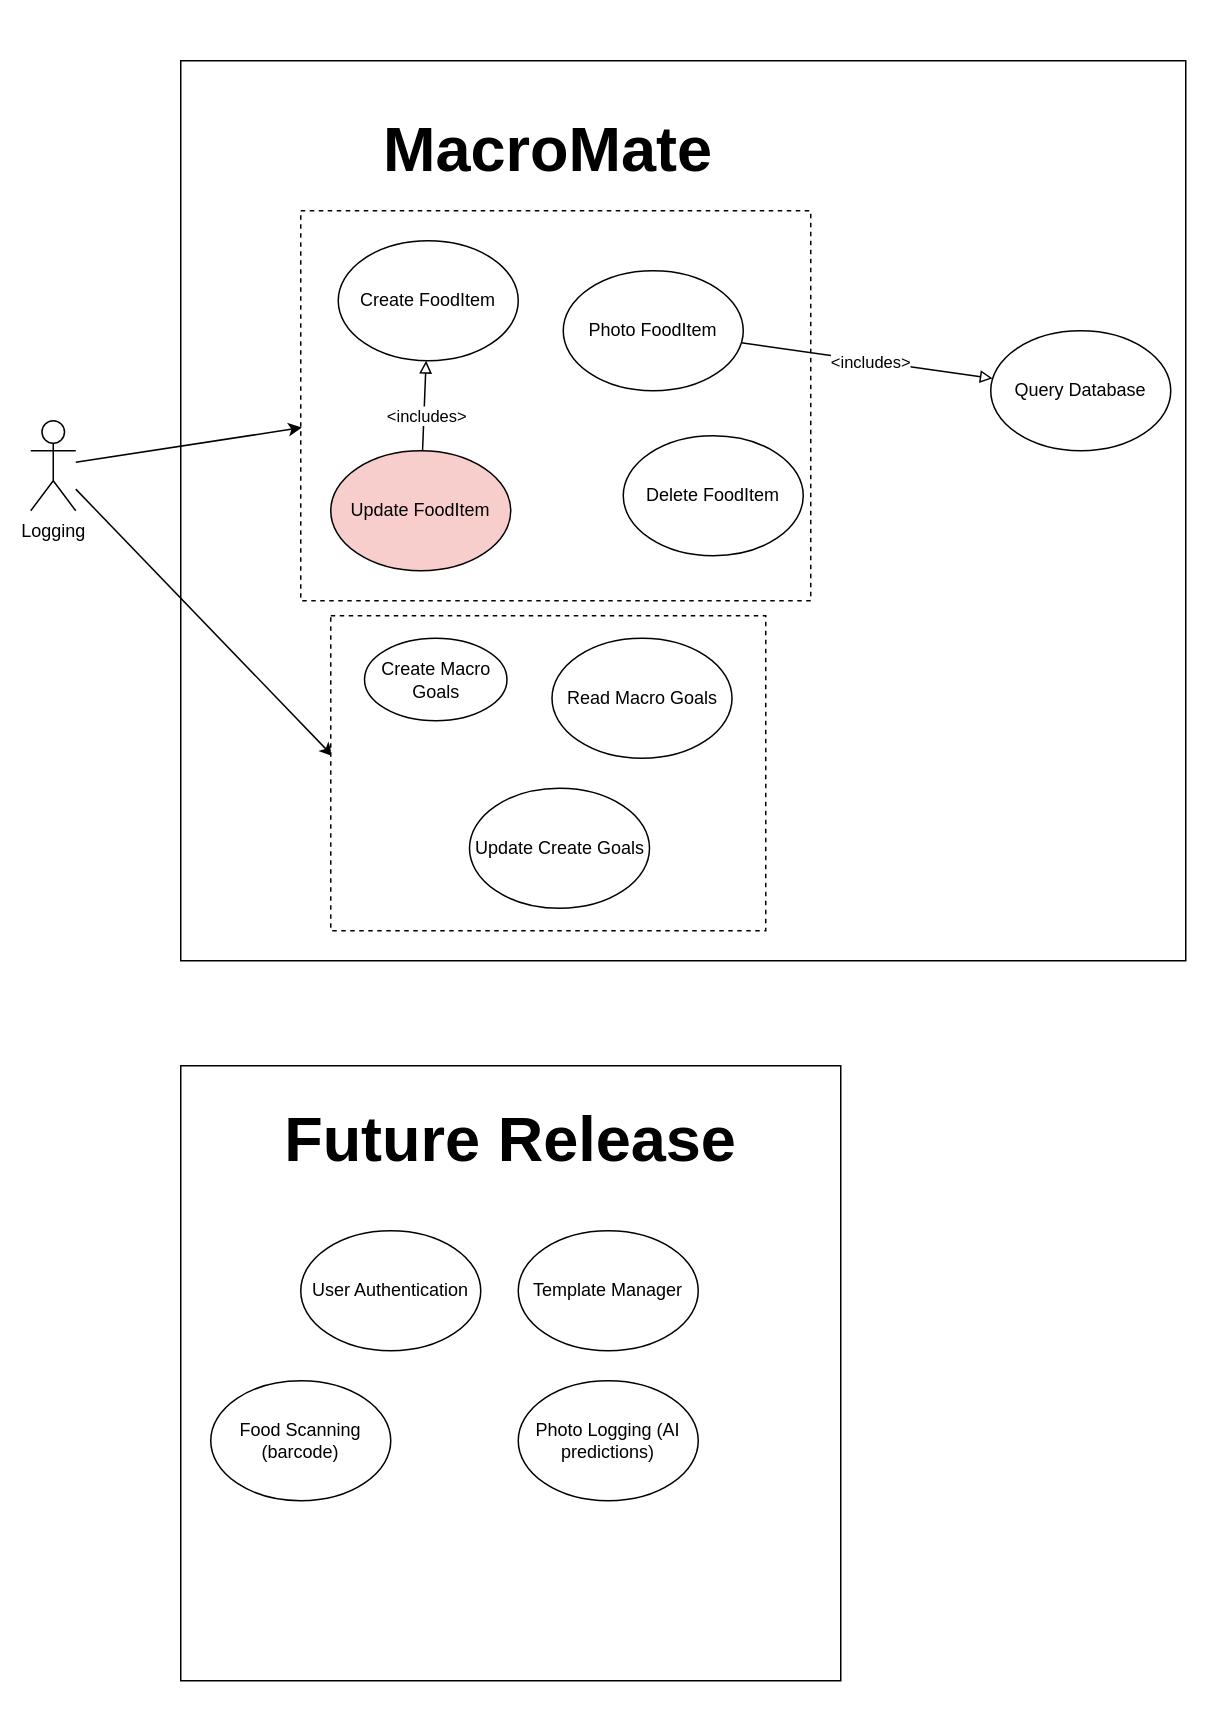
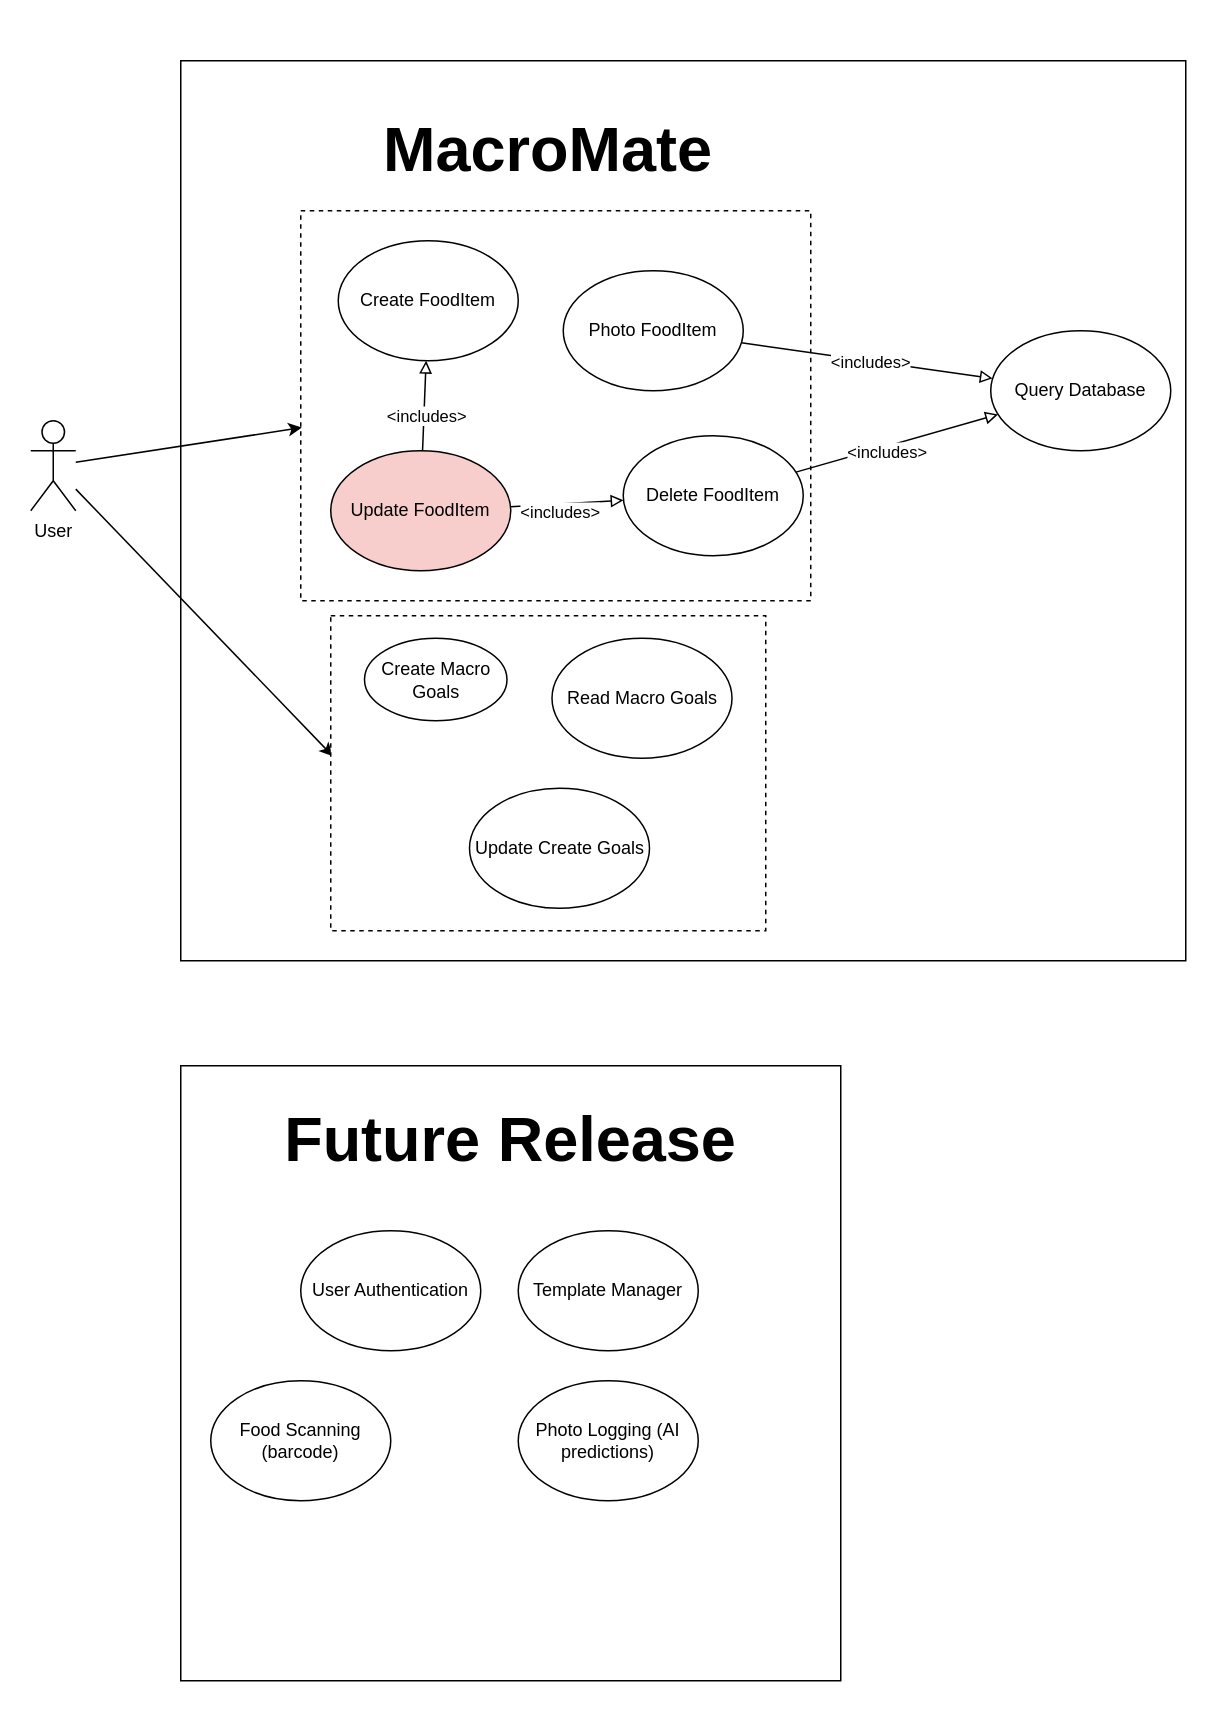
+ <mxCell id="26" style="rounded=0;orthogonalLoop=1;jettySize=auto;html=1;endArrow=block;endFill=0;" edge="1" parent="1" source="8" target="30"><mxGeometry relative="1" as="geometry" /></mxCell>
+ <mxCell id="27" value="&amp;lt;includes&amp;gt;" style="edgeLabel;html=1;align=center;verticalAlign=middle;resizable=0;points=[];" vertex="1" connectable="0" parent="26"><mxGeometry x="-0.07" y="1" relative="1" as="geometry"><mxPoint x="-2" y="5" as="offset" /></mxGeometry></mxCell>
+ <mxCell id="12" style="rounded=0;orthogonalLoop=1;jettySize=auto;html=1;endArrow=block;endFill=0;" edge="1" parent="1" source="14" target="8"><mxGeometry relative="1" as="geometry" /></mxCell>
+ <mxCell id="13" value="&amp;lt;includes&amp;gt;" style="edgeLabel;html=1;align=center;verticalAlign=middle;resizable=0;points=[];" vertex="1" connectable="0" parent="12"><mxGeometry x="-0.482" y="1" relative="1" as="geometry"><mxPoint x="13" y="5" as="offset" /></mxGeometry></mxCell>
- <mxCell id="4" value="Logging" style="shape=umlActor;verticalLabelPosition=bottom;verticalAlign=top;html=1;outlineConnect=0;" vertex="1" parent="1"><mxGeometry x="20" y="280" width="30" height="60" as="geometry" /></mxCell>
+ <mxCell id="4" value="User" style="shape=umlActor;verticalLabelPosition=bottom;verticalAlign=top;html=1;outlineConnect=0;" vertex="1" parent="1"><mxGeometry x="20" y="280" width="30" height="60" as="geometry" /></mxCell>
